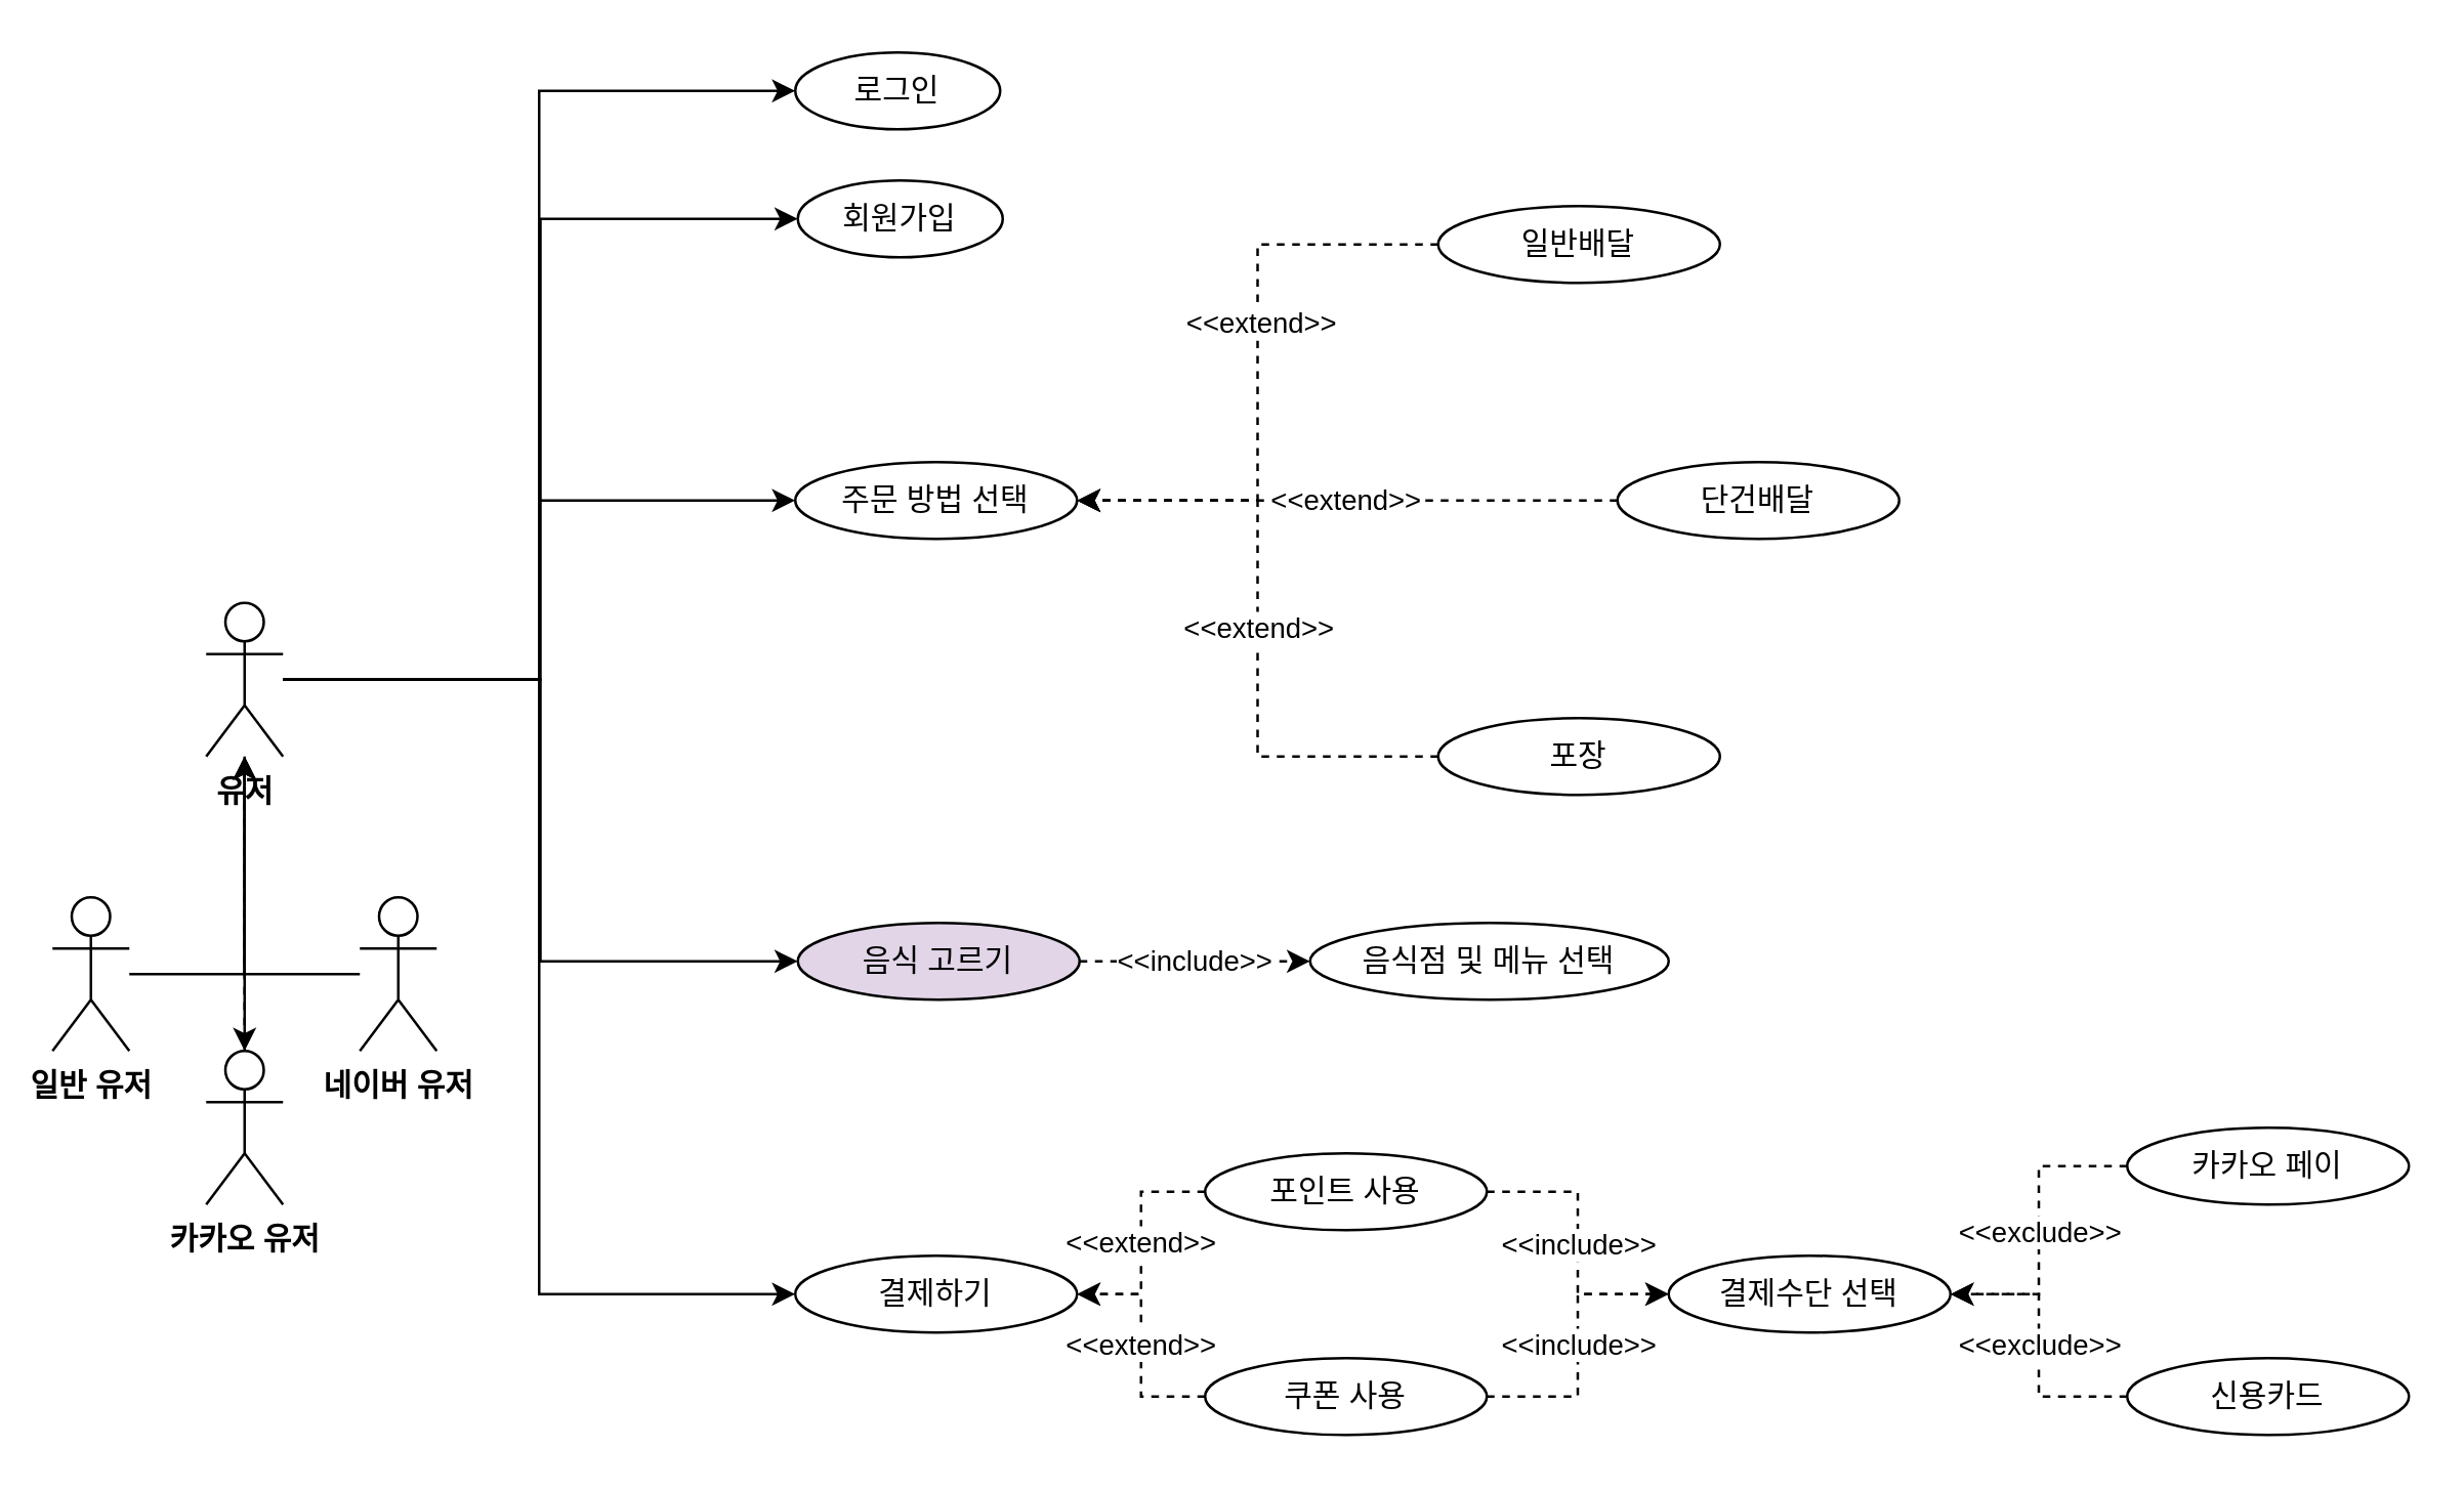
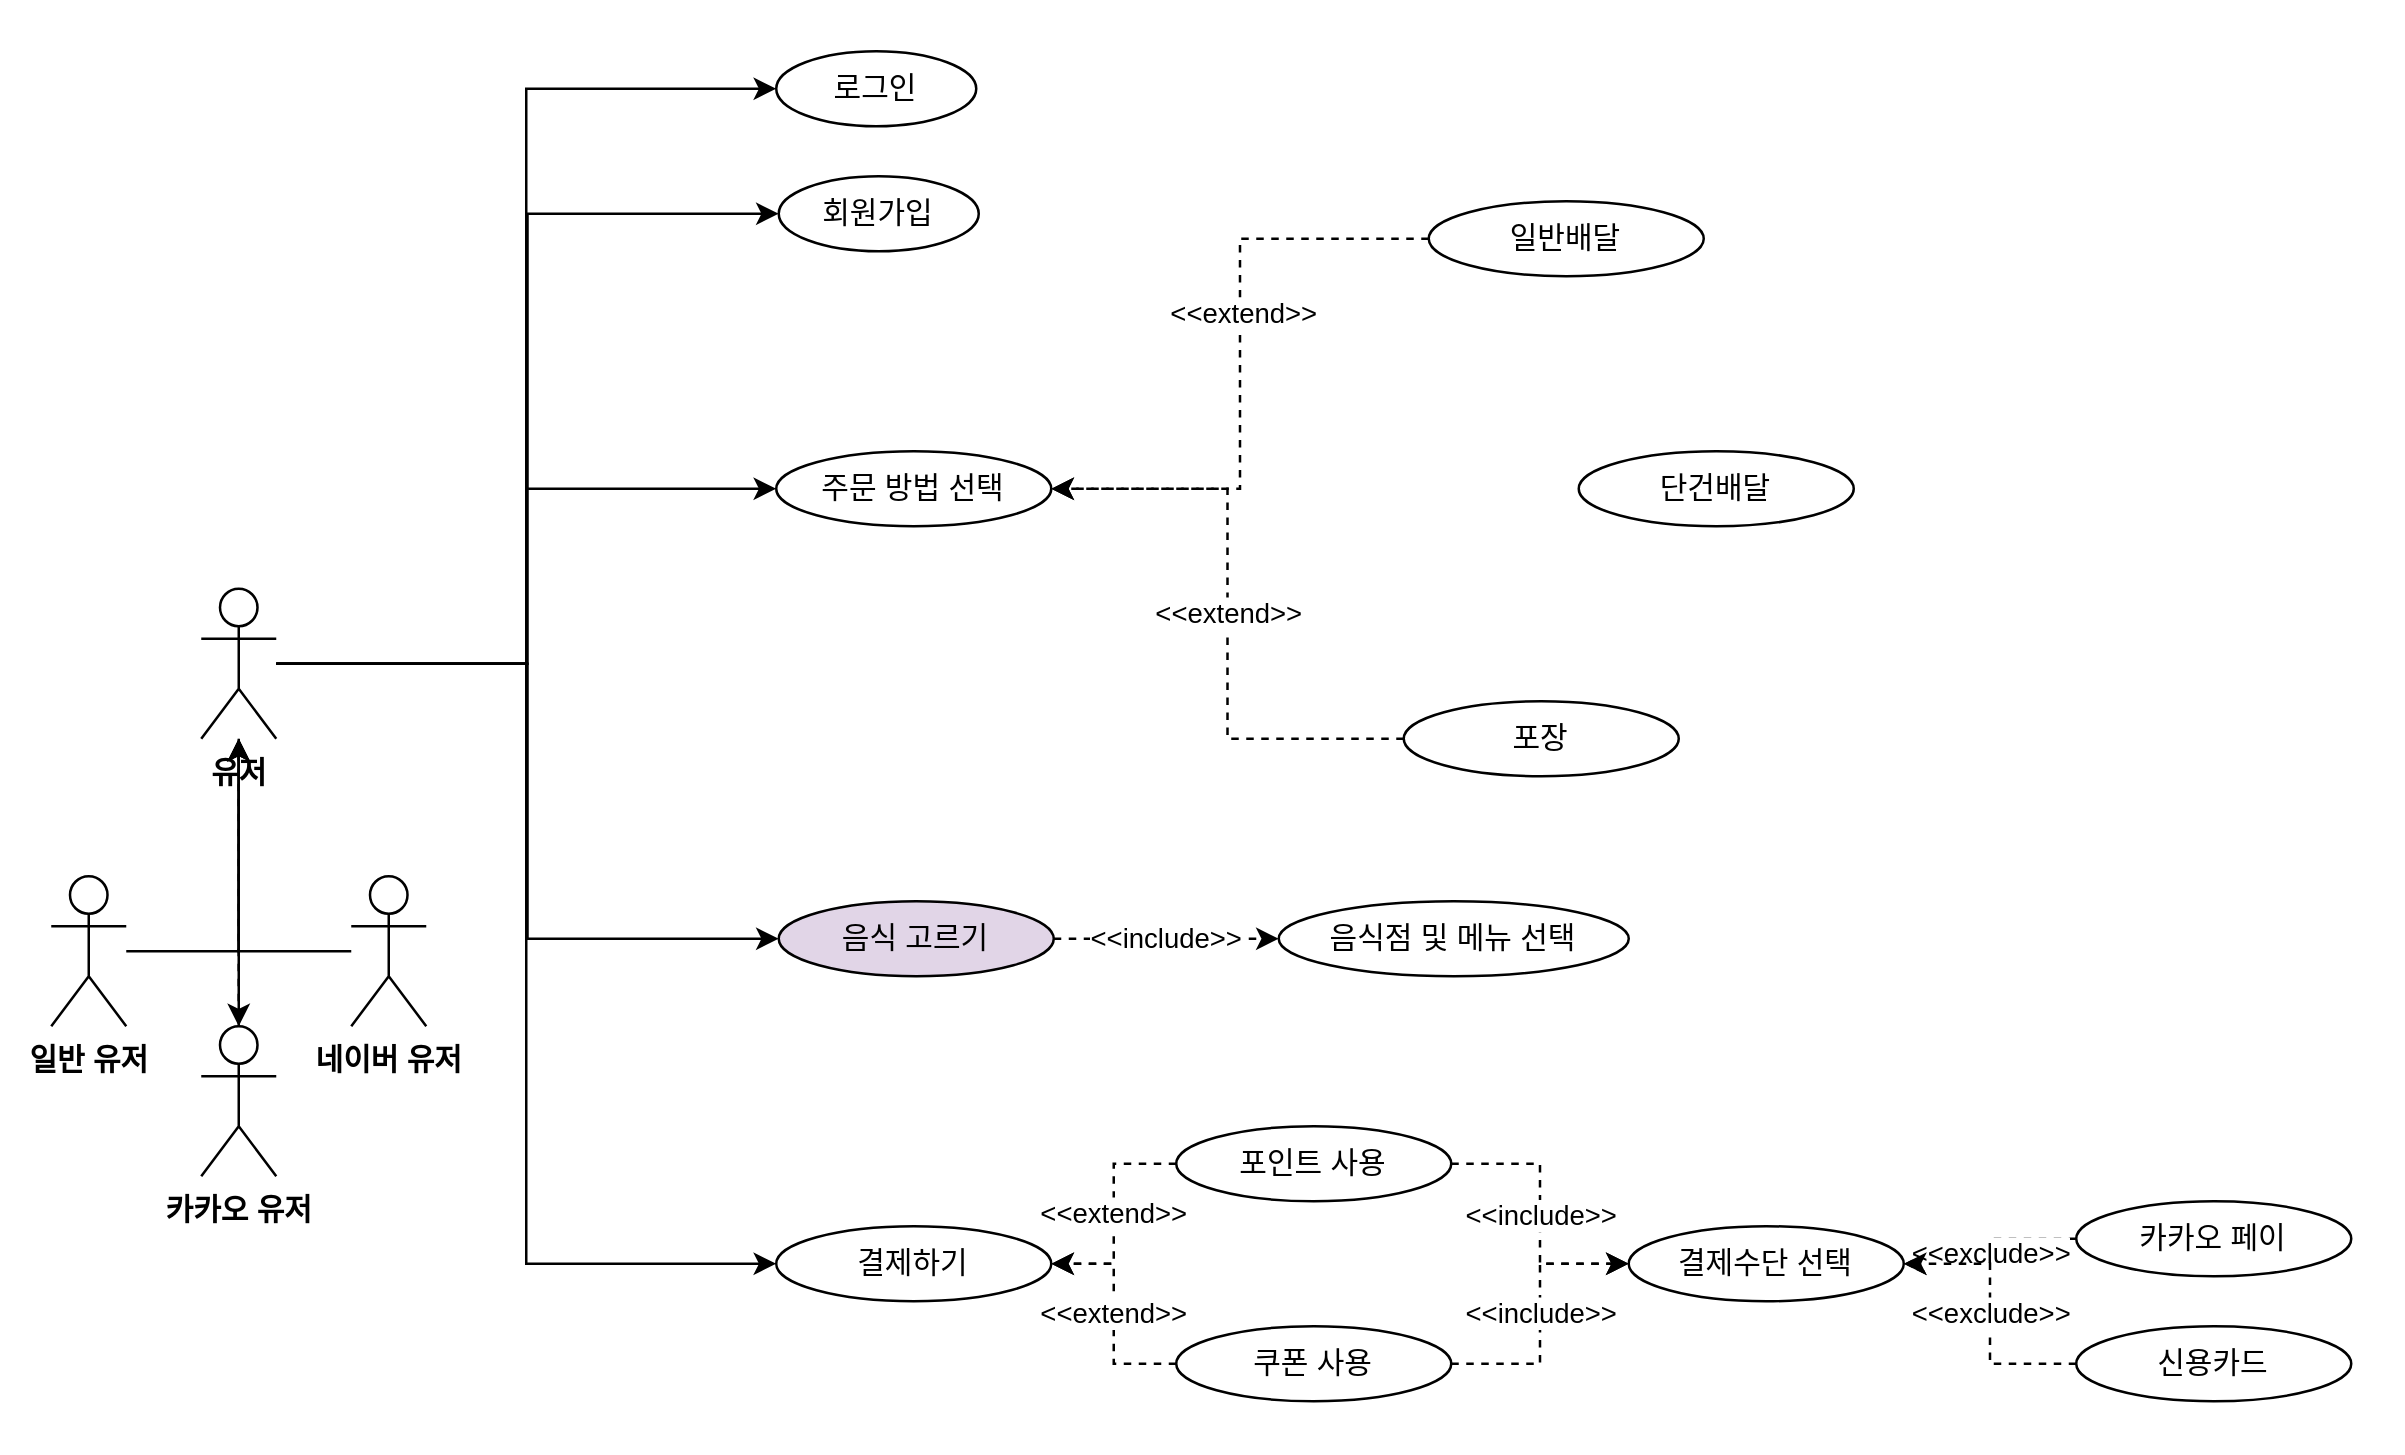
- <mxCell id="20" value="일반배달" style="ellipse;whiteSpace=wrap;html=1;" vertex="1" parent="1"><mxGeometry x="561" y="80" width="110" height="30" as="geometry" /></mxCell>
+ <mxCell id="20" value="일반배달" style="ellipse;whiteSpace=wrap;html=1;" vertex="1" parent="1"><mxGeometry x="571" y="80" width="110" height="30" as="geometry" /></mxCell>
- <mxCell id="21" value="&amp;lt;&amp;lt;extend&amp;gt;&amp;gt;" style="edgeStyle=orthogonalEdgeStyle;rounded=0;orthogonalLoop=1;jettySize=auto;html=1;dashed=1;" edge="1" parent="1" source="22" target="17"><mxGeometry relative="1" as="geometry" /></mxCell>
- <mxCell id="37" value="카카오 페이" style="ellipse;whiteSpace=wrap;html=1;" vertex="1" parent="1"><mxGeometry x="830" y="440" width="110" height="30" as="geometry" /></mxCell>
+ <mxCell id="37" value="카카오 페이" style="ellipse;whiteSpace=wrap;html=1;" vertex="1" parent="1"><mxGeometry x="830" y="480" width="110" height="30" as="geometry" /></mxCell>
